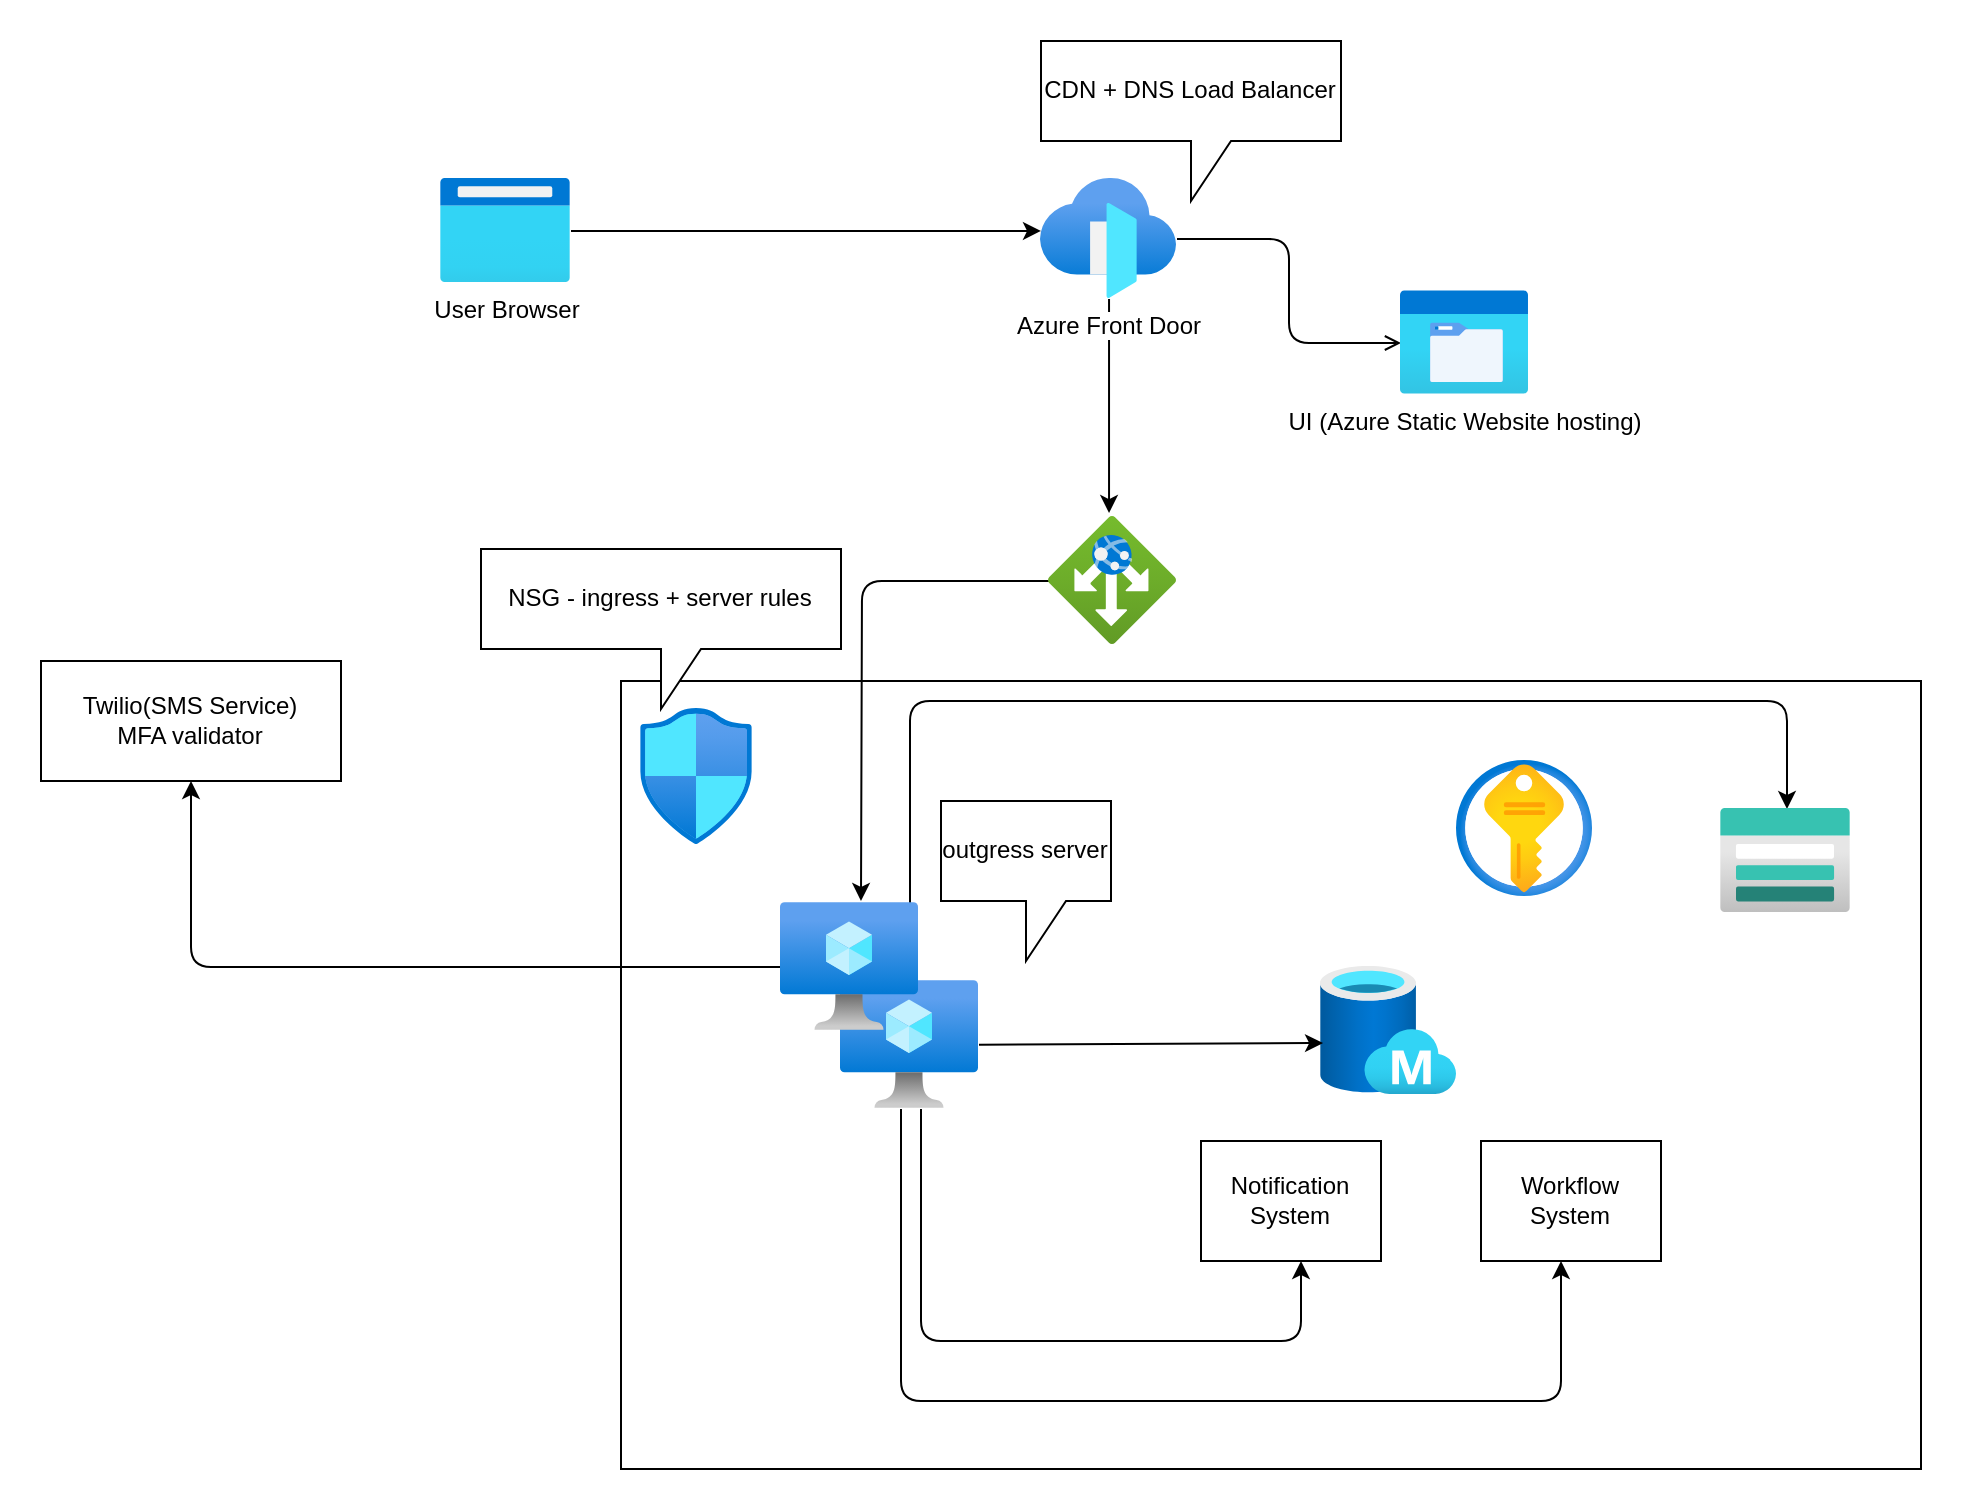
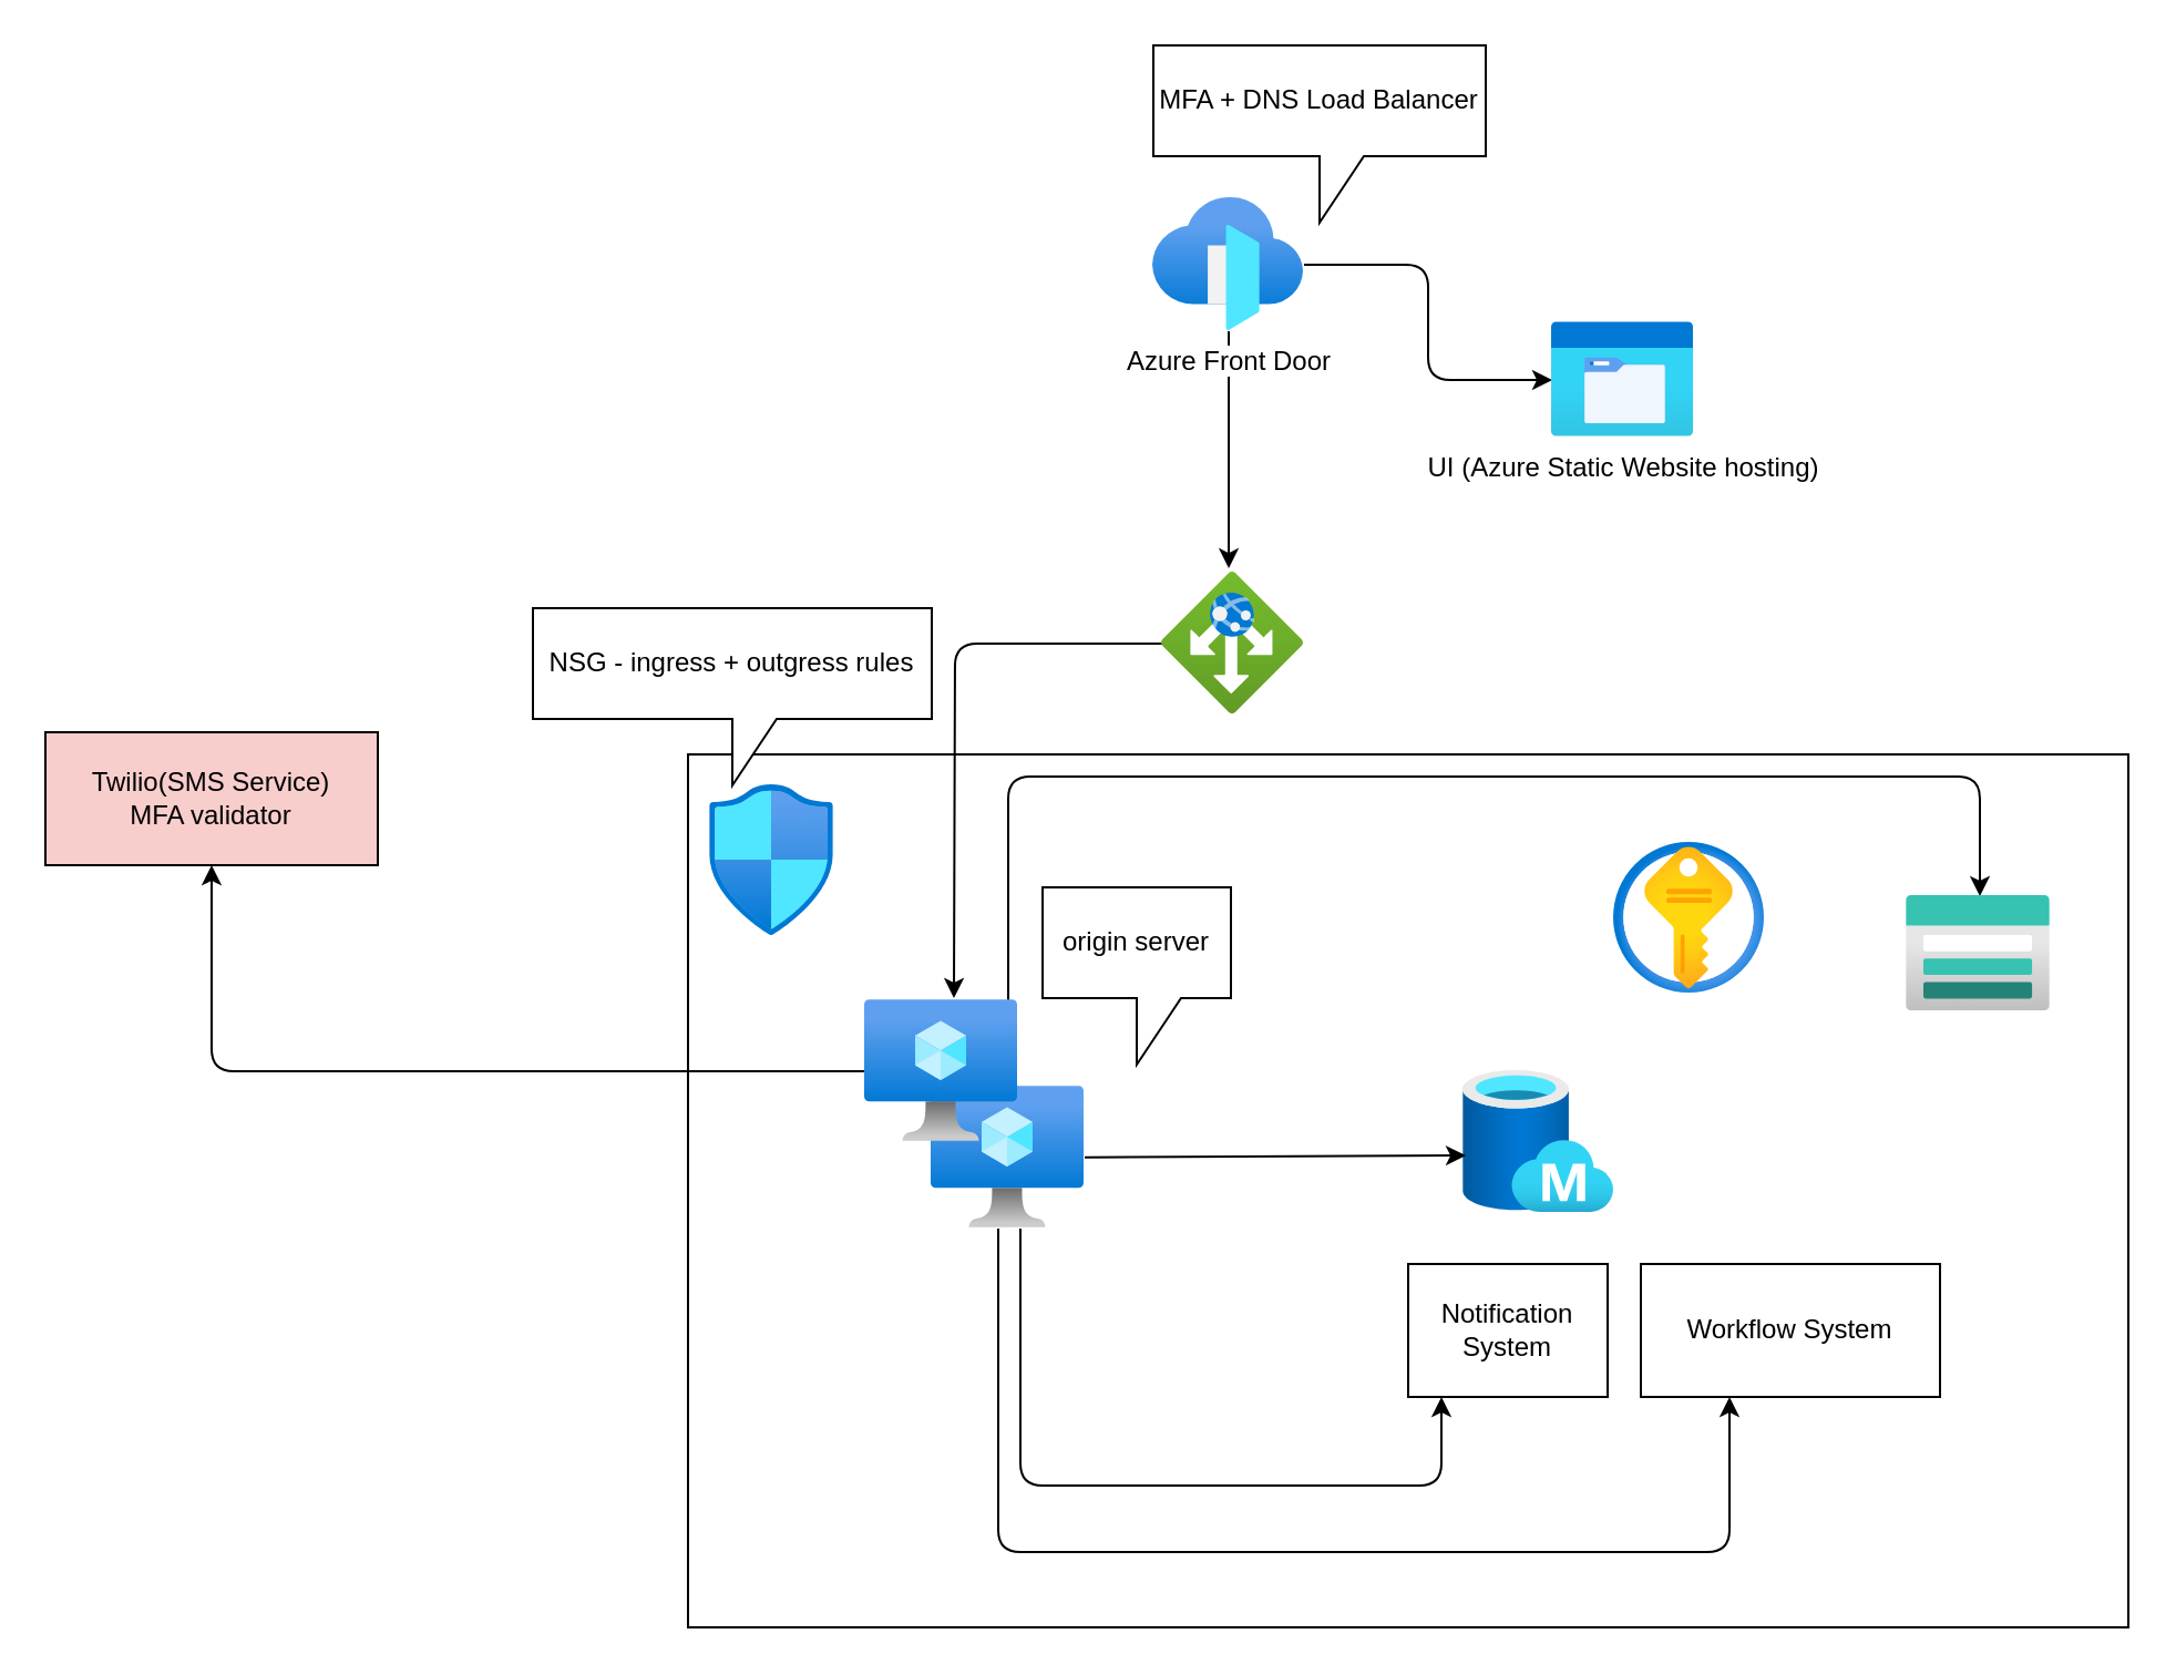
- <mxCell id="9" value="CDN + DNS Load Balancer" style="shape=callout;whiteSpace=wrap;html=1;perimeter=calloutPerimeter;" vertex="1" parent="1"><mxGeometry x="520" y="20" width="150" height="80" as="geometry" /></mxCell>
+ <mxCell id="9" value="MFA + DNS Load Balancer" style="shape=callout;whiteSpace=wrap;html=1;perimeter=calloutPerimeter;" vertex="1" parent="1"><mxGeometry x="520" y="20" width="150" height="80" as="geometry" /></mxCell>
- <mxCell id="4" value="User Browser" style="aspect=fixed;html=1;points=[];align=center;image;fontSize=12;image=img/lib/azure2/general/Browser.svg;" vertex="1" parent="1"><mxGeometry x="220" y="89" width="65" height="52" as="geometry" /></mxCell>
- <mxCell id="3" style="edgeStyle=none;html=1;entryX=0;entryY=0.433;entryDx=0;entryDy=0;entryPerimeter=0;" edge="1" parent="1" source="4" target="7"><mxGeometry relative="1" as="geometry" /></mxCell>
- <mxCell id="6" style="edgeStyle=orthogonalEdgeStyle;html=1;endArrow=open;" edge="1" parent="1" source="7" target="8"><mxGeometry relative="1" as="geometry" /></mxCell>
+ <mxCell id="6" style="edgeStyle=orthogonalEdgeStyle;html=1;" edge="1" parent="1" source="7" target="8"><mxGeometry relative="1" as="geometry" /></mxCell>
- <mxCell id="23" value="NSG - ingress + server rules" style="shape=callout;whiteSpace=wrap;html=1;perimeter=calloutPerimeter;" vertex="1" parent="1"><mxGeometry x="240" y="274" width="180" height="80" as="geometry" /></mxCell>
+ <mxCell id="23" value="NSG - ingress + outgress rules" style="shape=callout;whiteSpace=wrap;html=1;perimeter=calloutPerimeter;" vertex="1" parent="1"><mxGeometry x="240" y="274" width="180" height="80" as="geometry" /></mxCell>
- <mxCell id="24" value="Twilio(SMS Service)&lt;br&gt;MFA validator" style="rounded=0;whiteSpace=wrap;html=1;" vertex="1" parent="1"><mxGeometry x="20" y="330" width="150" height="60" as="geometry" /></mxCell>
+ <mxCell id="24" value="Twilio(SMS Service)&lt;br&gt;MFA validator" style="rounded=0;whiteSpace=wrap;html=1;fillColor=#f8cecc;" vertex="1" parent="1"><mxGeometry x="20" y="330" width="150" height="60" as="geometry" /></mxCell>
- <mxCell id="25" value="outgress server" style="shape=callout;whiteSpace=wrap;html=1;perimeter=calloutPerimeter;" vertex="1" parent="1"><mxGeometry x="470" y="400" width="85" height="80" as="geometry" /></mxCell>
+ <mxCell id="25" value="origin server" style="shape=callout;whiteSpace=wrap;html=1;perimeter=calloutPerimeter;" vertex="1" parent="1"><mxGeometry x="470" y="400" width="85" height="80" as="geometry" /></mxCell>
- <mxCell id="26" value="Notification System" style="rounded=0;whiteSpace=wrap;html=1;" vertex="1" parent="1"><mxGeometry x="600" y="570" width="90" height="60" as="geometry" /></mxCell>
+ <mxCell id="26" value="Notification System" style="rounded=0;whiteSpace=wrap;html=1;" vertex="1" parent="1"><mxGeometry x="635" y="570" width="90" height="60" as="geometry" /></mxCell>
- <mxCell id="27" value="Workflow System" style="rounded=0;whiteSpace=wrap;html=1;" vertex="1" parent="1"><mxGeometry x="740" y="570" width="90" height="60" as="geometry" /></mxCell>
+ <mxCell id="27" value="Workflow System" style="rounded=0;whiteSpace=wrap;html=1;" vertex="1" parent="1"><mxGeometry x="740" y="570" width="135" height="60" as="geometry" /></mxCell>
